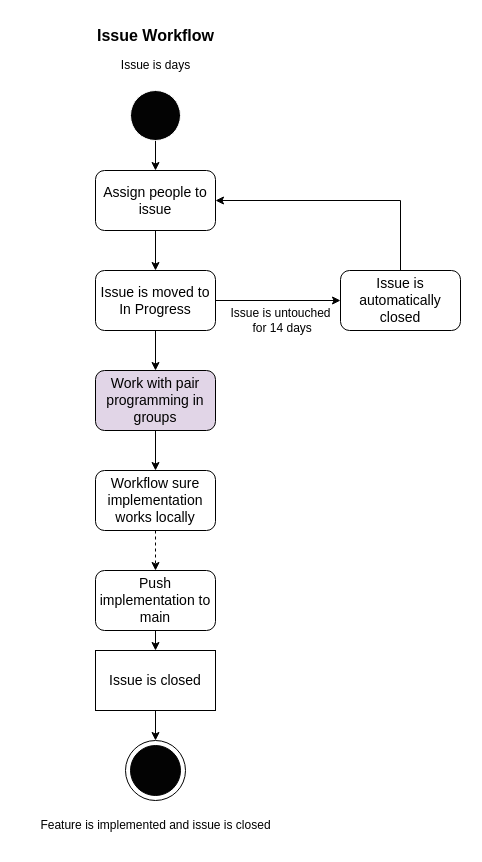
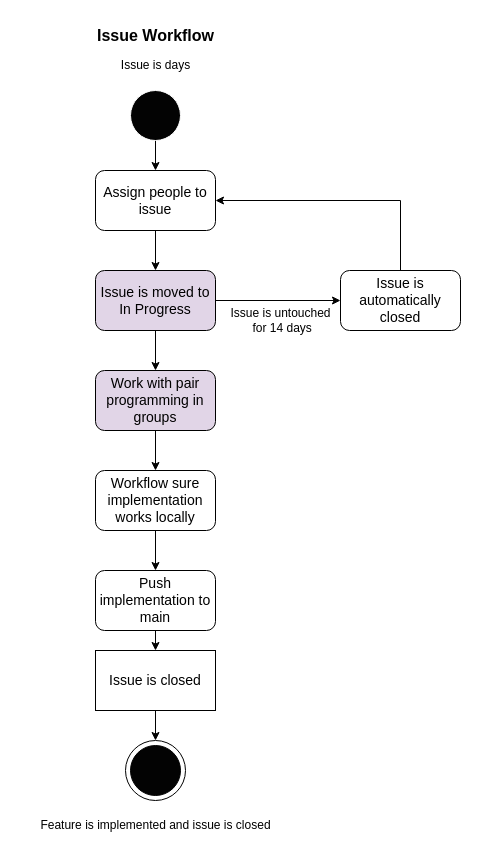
- <mxCell id="13" value="&lt;font style=&quot;font-size: 14px;&quot;&gt;Issue is moved to In Progress&lt;/font&gt;" style="rounded=1;whiteSpace=wrap;html=1;" parent="1" vertex="1"><mxGeometry x="95" y="270" width="120" height="60" as="geometry" /></mxCell>
+ <mxCell id="13" value="&lt;font style=&quot;font-size: 14px;&quot;&gt;Issue is moved to In Progress&lt;/font&gt;" style="rounded=1;whiteSpace=wrap;html=1;fillColor=#e1d5e7;" parent="1" vertex="1"><mxGeometry x="95" y="270" width="120" height="60" as="geometry" /></mxCell>
- <mxCell id="14" style="edgeStyle=orthogonalEdgeStyle;rounded=0;orthogonalLoop=1;jettySize=auto;html=1;exitX=0.5;exitY=1;exitDx=0;exitDy=0;entryX=0.5;entryY=0;entryDx=0;entryDy=0;dashed=1;" parent="1" source="15" target="17" edge="1"><mxGeometry relative="1" as="geometry" /></mxCell>
+ <mxCell id="14" style="edgeStyle=orthogonalEdgeStyle;rounded=0;orthogonalLoop=1;jettySize=auto;html=1;exitX=0.5;exitY=1;exitDx=0;exitDy=0;entryX=0.5;entryY=0;entryDx=0;entryDy=0;" parent="1" source="15" target="17" edge="1"><mxGeometry relative="1" as="geometry" /></mxCell>
